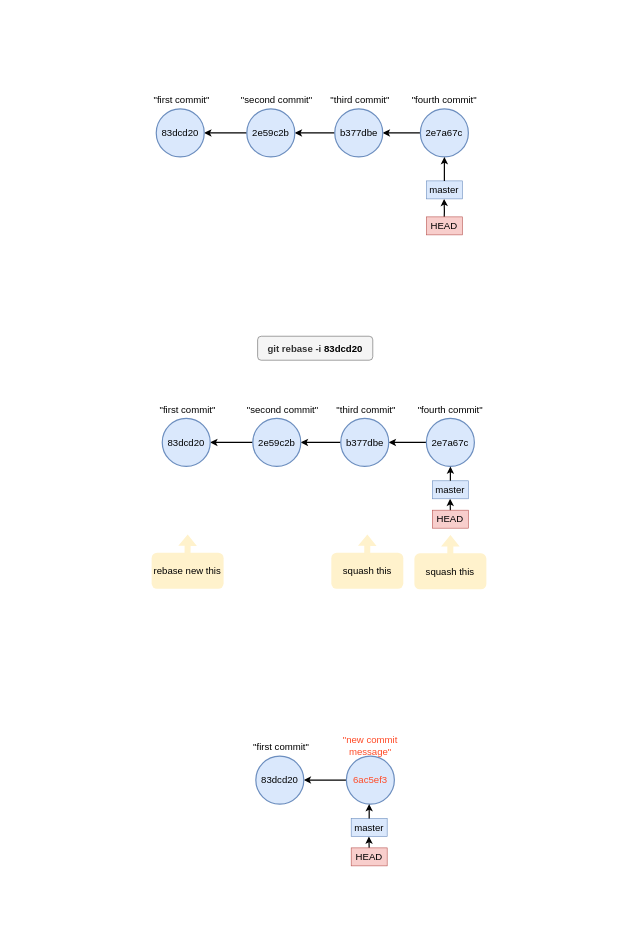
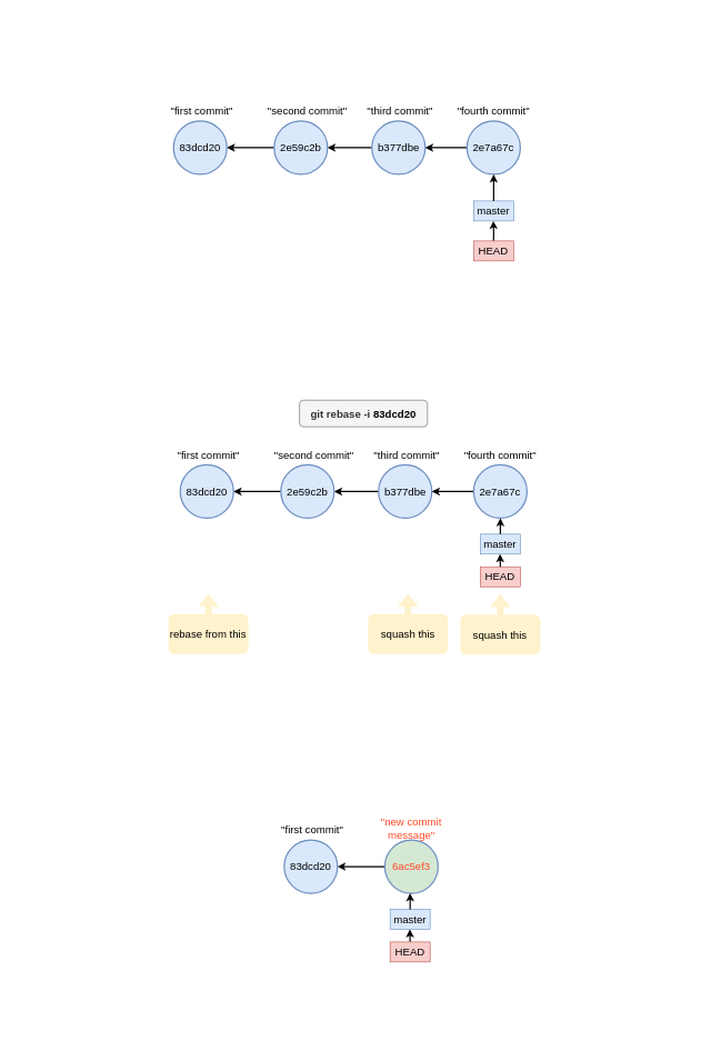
- <mxCell id="34" value="&lt;span style=&quot;font-size: 16px;&quot;&gt;&lt;b&gt;git rebase -i&amp;nbsp;&lt;/b&gt;&lt;/span&gt;&lt;span style=&quot;color: rgb(0, 0, 0); font-size: 16px;&quot;&gt;&lt;b&gt;83dcd20&lt;/b&gt;&lt;/span&gt;" style="rounded=1;whiteSpace=wrap;html=1;fillColor=#f5f5f5;fontColor=#333333;strokeColor=#666666;" vertex="1" parent="1"><mxGeometry x="429" y="560" width="192" height="40" as="geometry" /></mxCell>
+ <mxCell id="34" value="&lt;span style=&quot;font-size: 16px;&quot;&gt;&lt;b&gt;git rebase -i&amp;nbsp;&lt;/b&gt;&lt;/span&gt;&lt;span style=&quot;color: rgb(0, 0, 0); font-size: 16px;&quot;&gt;&lt;b&gt;83dcd20&lt;/b&gt;&lt;/span&gt;" style="rounded=1;whiteSpace=wrap;html=1;fillColor=#f5f5f5;fontColor=#333333;strokeColor=#666666;" vertex="1" parent="1"><mxGeometry x="449" y="600" width="192" height="40" as="geometry" /></mxCell>
- <mxCell id="35" value="rebase new this" style="rounded=1;whiteSpace=wrap;html=1;strokeColor=none;fillColor=#fff2cc;fontSize=16;" vertex="1" parent="1"><mxGeometry x="252.31" y="921" width="120" height="60" as="geometry" /></mxCell>
+ <mxCell id="35" value="rebase from this" style="rounded=1;whiteSpace=wrap;html=1;strokeColor=none;fillColor=#fff2cc;fontSize=16;" vertex="1" parent="1"><mxGeometry x="252.31" y="921" width="120" height="60" as="geometry" /></mxCell>
- <mxCell id="45" value="&lt;font style=&quot;color: rgb(255, 74, 38);&quot;&gt;6ac5ef3&lt;/font&gt;" style="ellipse;whiteSpace=wrap;html=1;aspect=fixed;strokeWidth=2;fillColor=#dae8fc;strokeColor=#6c8ebf;fontSize=16;" vertex="1" parent="1"><mxGeometry x="577" y="1260" width="80" height="80" as="geometry" /></mxCell>
+ <mxCell id="45" value="&lt;font style=&quot;color: rgb(255, 74, 38);&quot;&gt;6ac5ef3&lt;/font&gt;" style="ellipse;whiteSpace=wrap;html=1;aspect=fixed;strokeWidth=2;fillColor=#d5e8d4;strokeColor=#6c8ebf;fontSize=16;" vertex="1" parent="1"><mxGeometry x="577" y="1260" width="80" height="80" as="geometry" /></mxCell>
